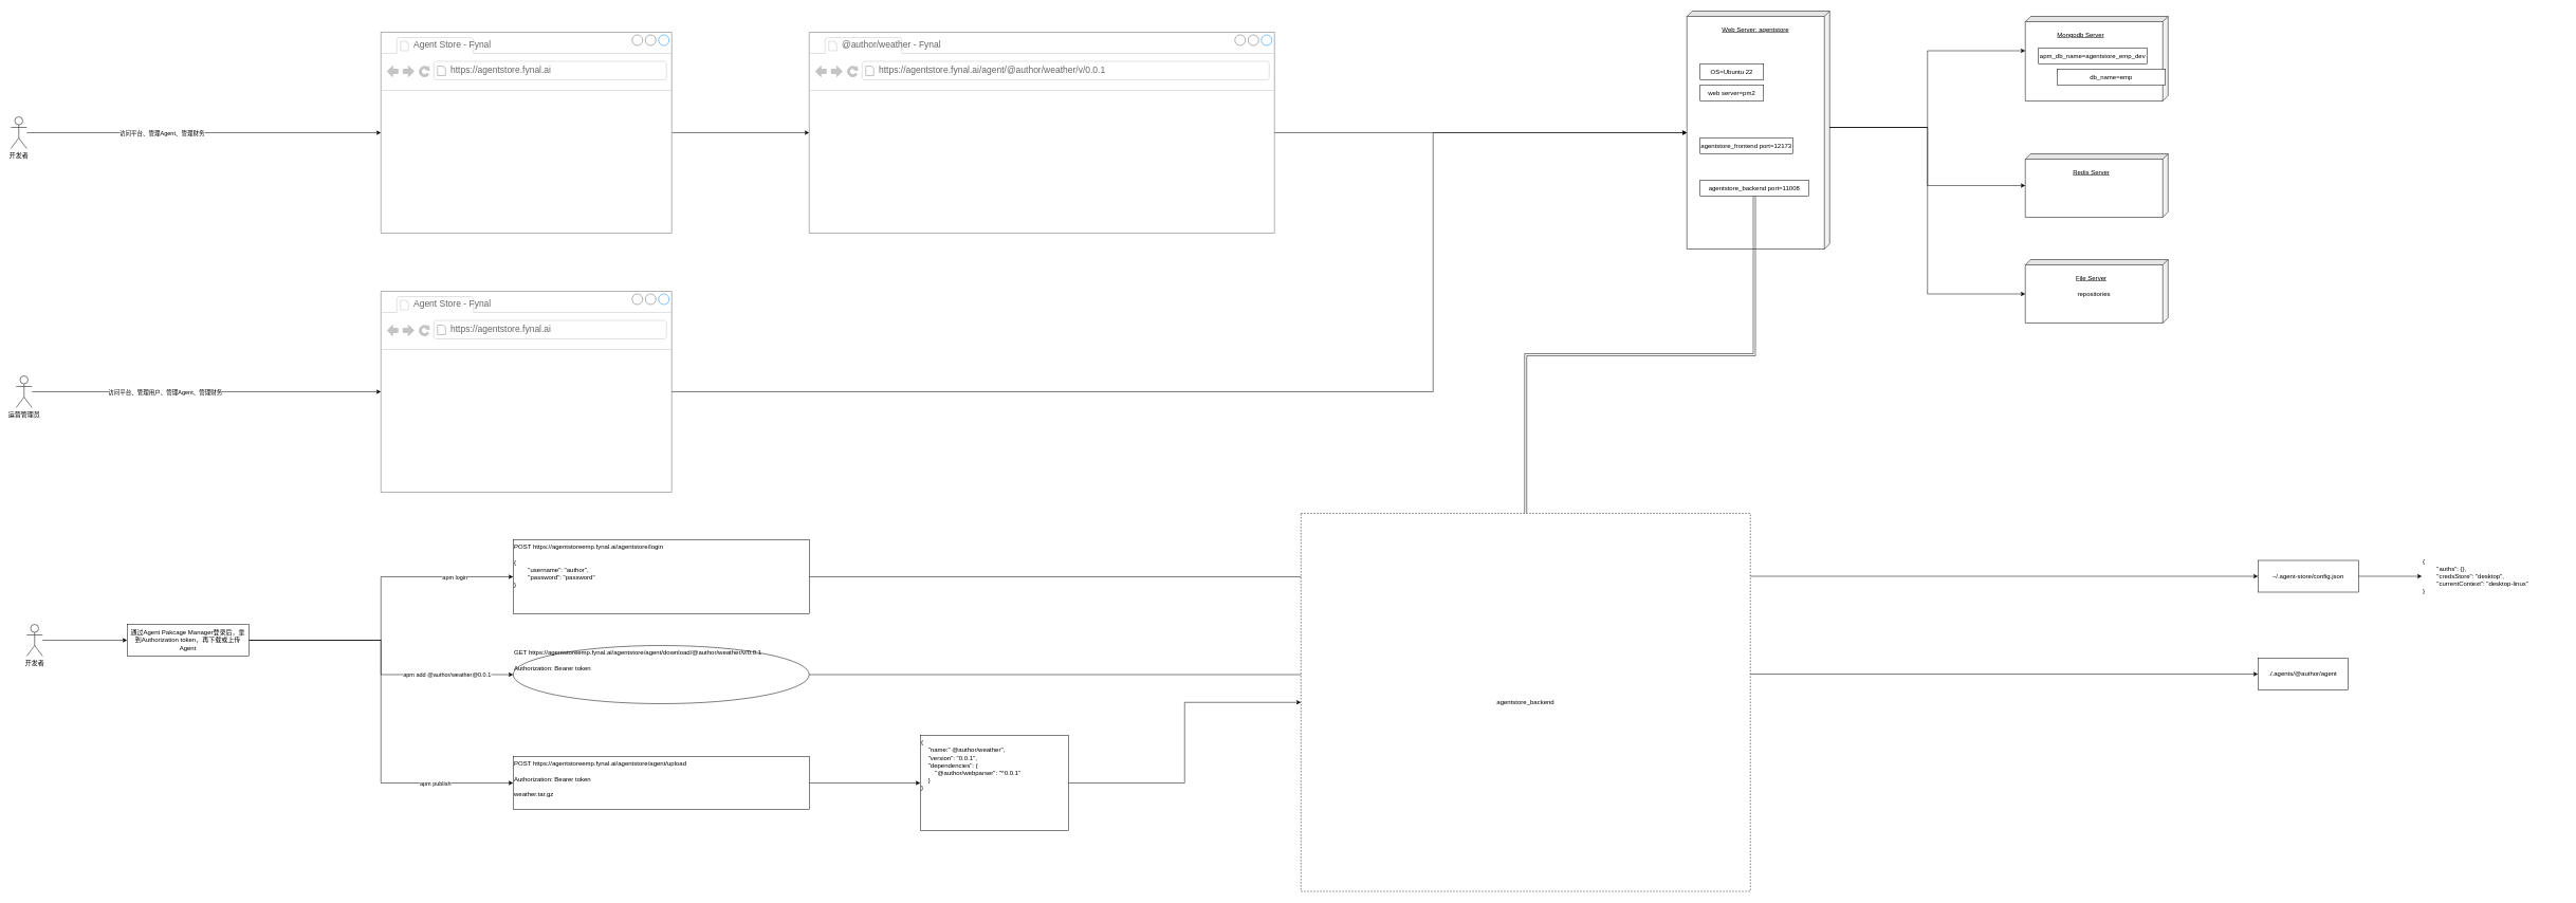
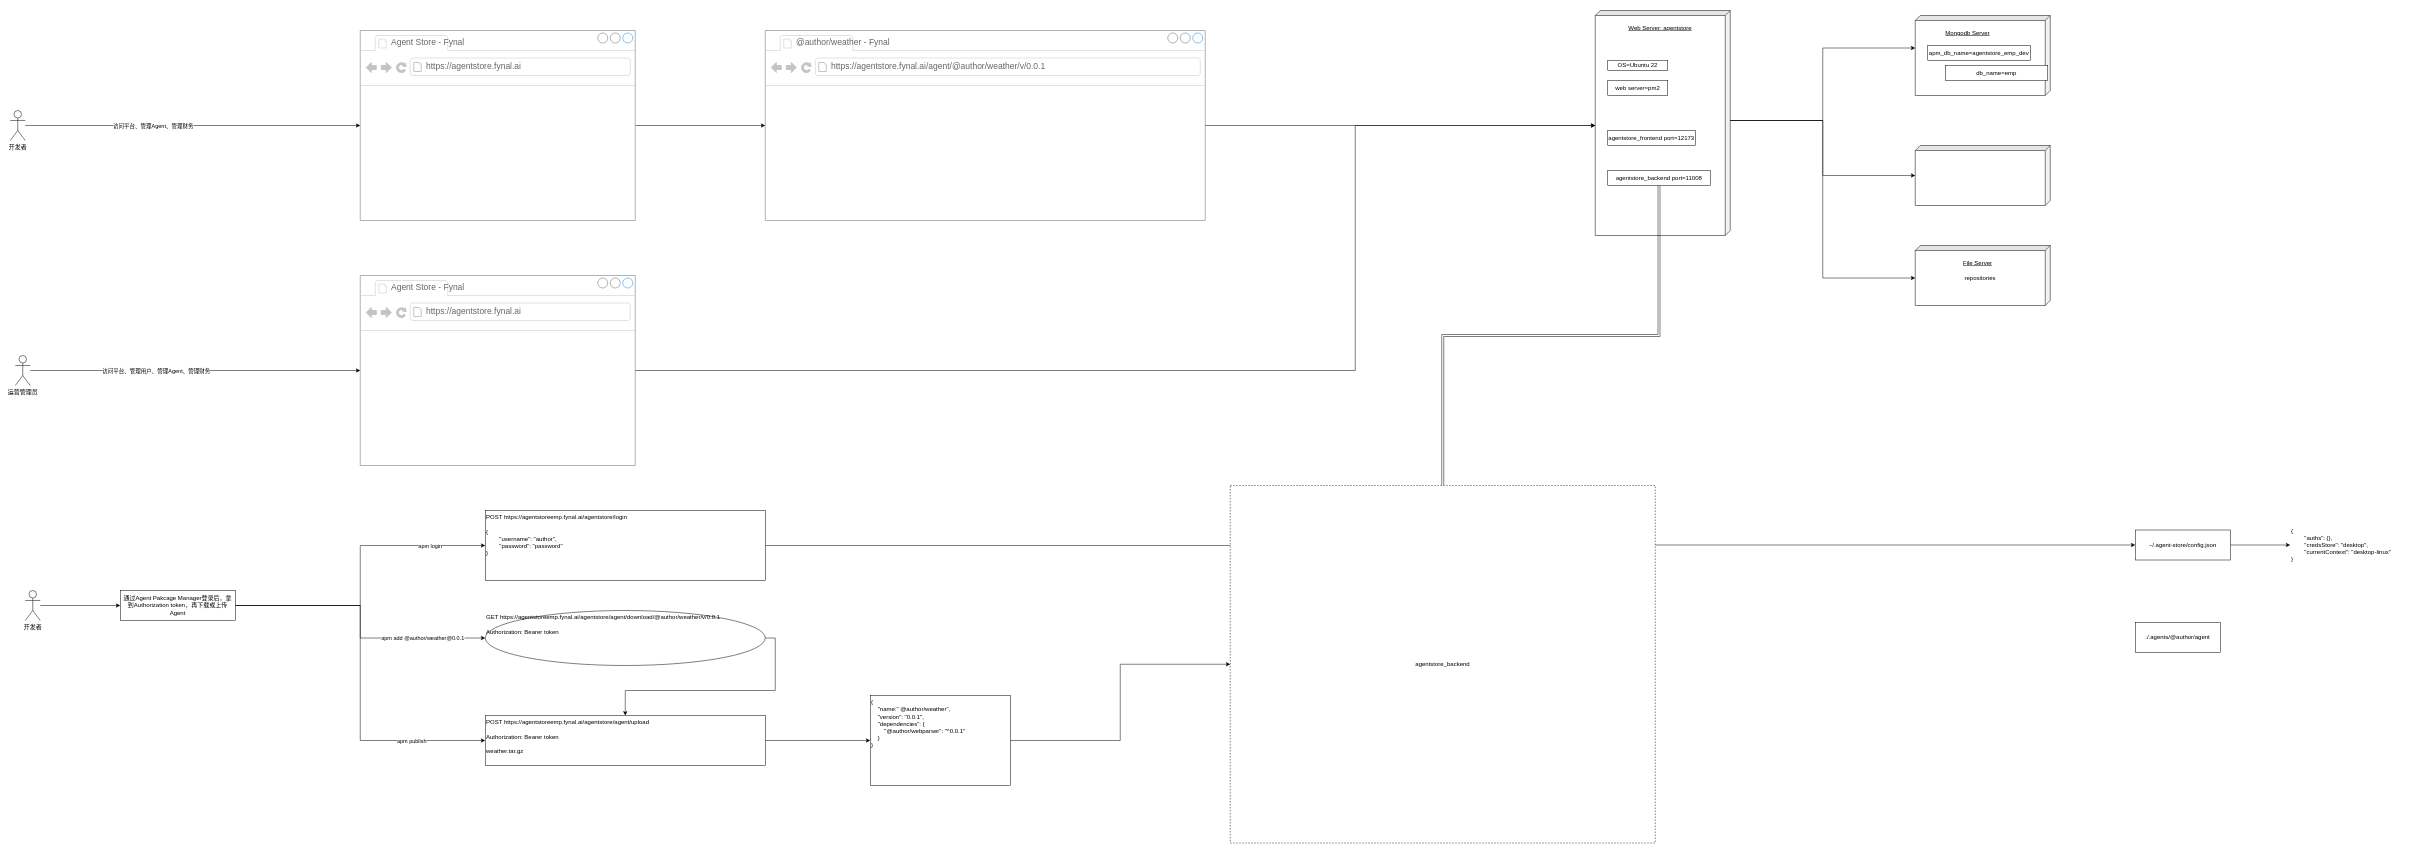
- <mxCell id="42" value="OS=Ubuntu 22" style="rounded=0;whiteSpace=wrap;html=1;" parent="39" vertex="1"><mxGeometry x="25" y="100" width="120" height="30" as="geometry" /></mxCell>
+ <mxCell id="42" value="OS=Ubuntu 22" style="rounded=0;whiteSpace=wrap;html=1;" parent="39" vertex="1"><mxGeometry x="25" y="100" width="120" height="20" as="geometry" /></mxCell>
- <mxCell id="57" value="Redis Server" style="text;html=1;strokeColor=none;fillColor=none;align=center;verticalAlign=middle;whiteSpace=wrap;rounded=0;fontStyle=4" parent="55" vertex="1"><mxGeometry x="25" y="20" width="200" height="30" as="geometry" /></mxCell>
- <mxCell id="35" style="edgeStyle=orthogonalEdgeStyle;rounded=0;orthogonalLoop=1;jettySize=auto;html=1;exitX=1;exitY=0.5;exitDx=0;exitDy=0;" parent="1" source="36" target="20" edge="1"><mxGeometry relative="1" as="geometry" /></mxCell>
+ <mxCell id="35" style="edgeStyle=orthogonalEdgeStyle;rounded=0;orthogonalLoop=1;jettySize=auto;html=1;exitX=1;exitY=0.5;exitDx=0;exitDy=0;" parent="1" source="36" target="38" edge="1"><mxGeometry relative="1" as="geometry" /></mxCell>
